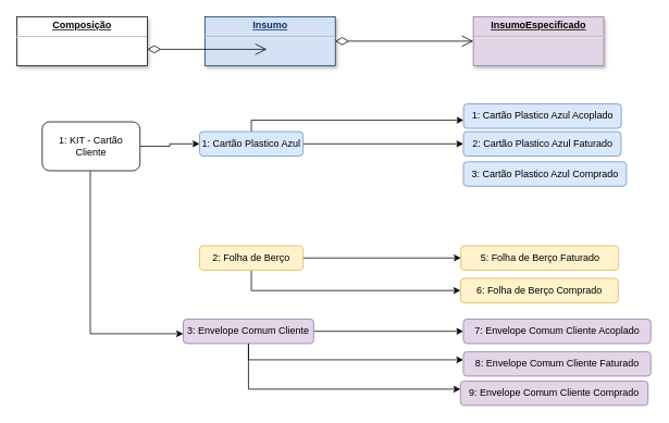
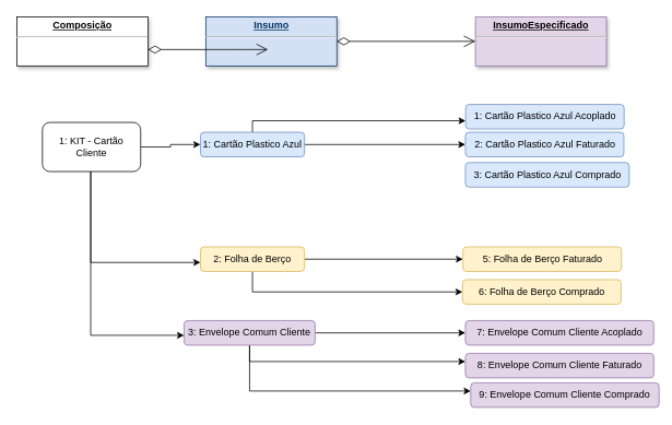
+ <mxCell id="8" style="edgeStyle=orthogonalEdgeStyle;rounded=0;orthogonalLoop=1;jettySize=auto;html=1;" edge="1" parent="1" source="10" target="17"><mxGeometry relative="1" as="geometry"><Array as="points"><mxPoint x="110" y="320" /></Array></mxGeometry></mxCell>
- <mxCell id="28" value="9: Envelope Comum Cliente Comprado" style="rounded=1;whiteSpace=wrap;html=1;fillColor=#e1d5e7;strokeColor=#9673a6;" parent="1" vertex="1"><mxGeometry x="564" y="467" width="230" height="30" as="geometry" /></mxCell>
+ <mxCell id="28" value="9: Envelope Comum Cliente Comprado" style="rounded=1;whiteSpace=wrap;html=1;fillColor=#e1d5e7;strokeColor=#9673a6;" parent="1" vertex="1"><mxGeometry x="574" y="467" width="230" height="30" as="geometry" /></mxCell>
